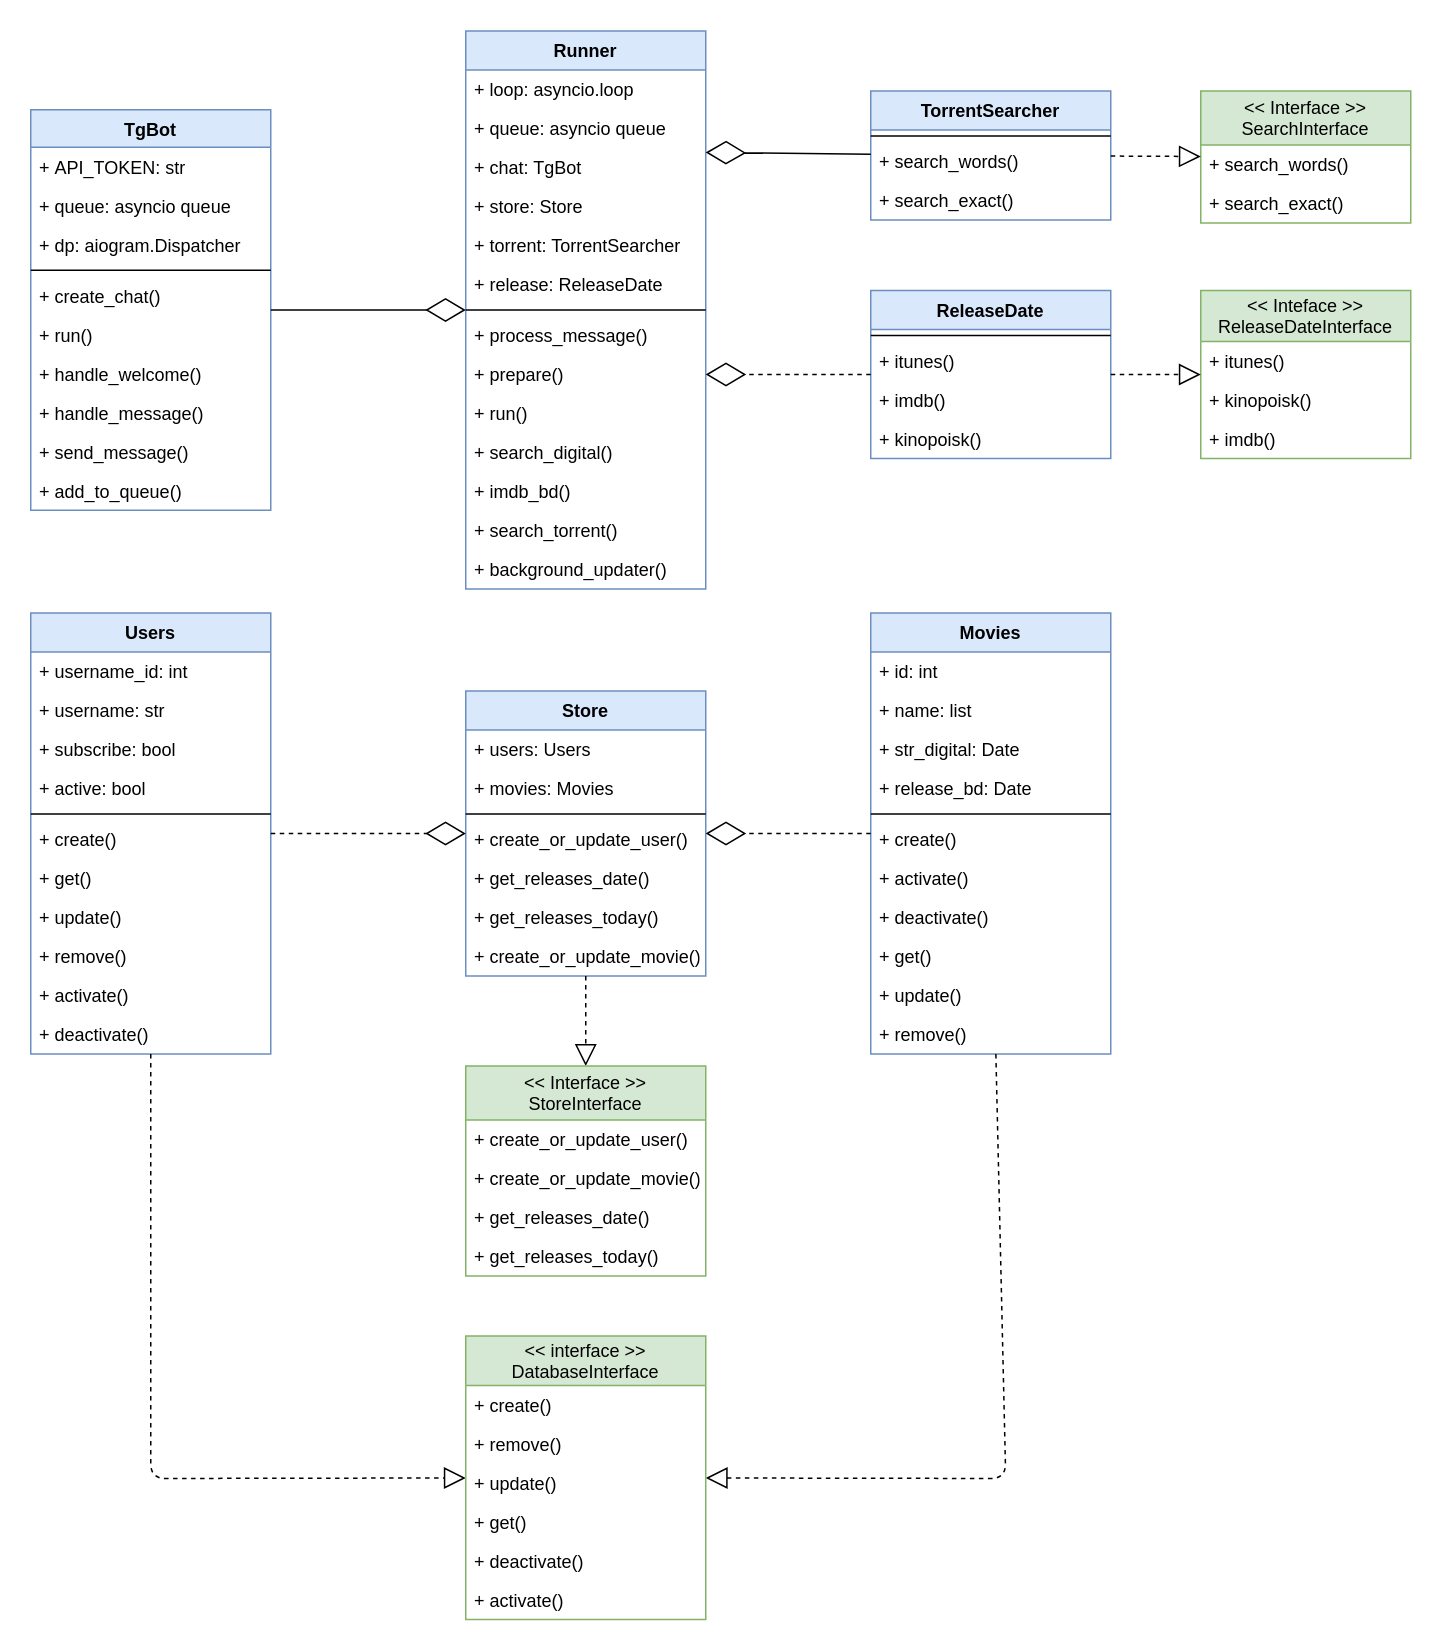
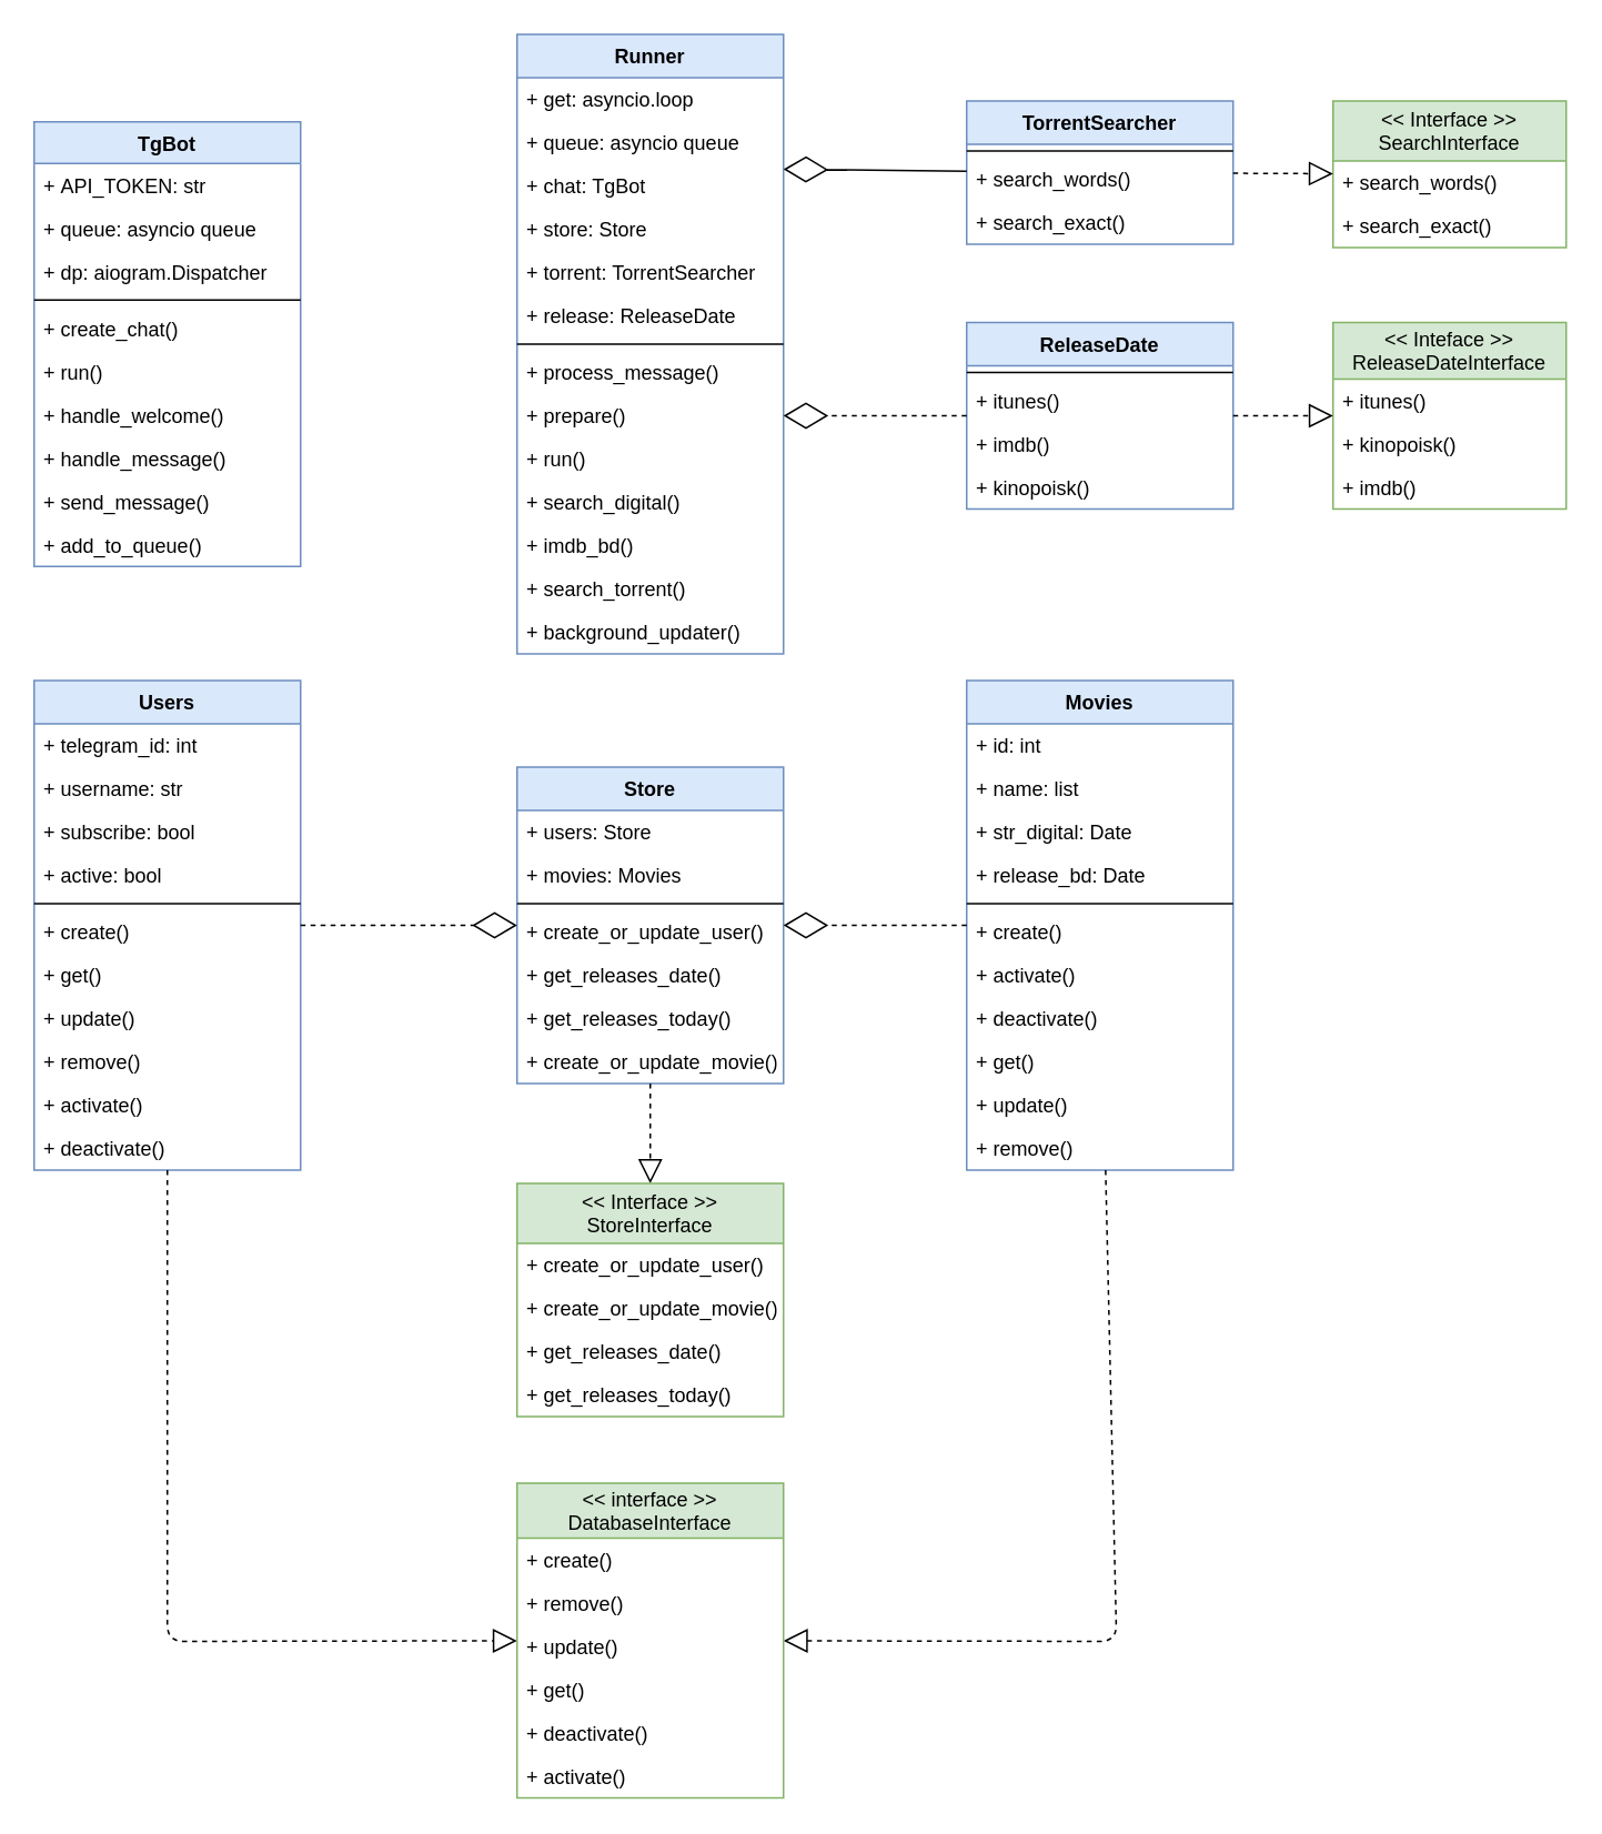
- <mxCell id="3" value="+ loop: asyncio.loop" style="text;strokeColor=none;fillColor=none;align=left;verticalAlign=top;spacingLeft=4;spacingRight=4;overflow=hidden;rotatable=0;points=[[0,0.5],[1,0.5]];portConstraint=eastwest;dashed=1;dashPattern=1 4;" parent="2" vertex="1"><mxGeometry y="26" width="160" height="26" as="geometry" /></mxCell>
+ <mxCell id="3" value="+ get: asyncio.loop" style="text;strokeColor=none;fillColor=none;align=left;verticalAlign=top;spacingLeft=4;spacingRight=4;overflow=hidden;rotatable=0;points=[[0,0.5],[1,0.5]];portConstraint=eastwest;dashed=1;dashPattern=1 4;" parent="2" vertex="1"><mxGeometry y="26" width="160" height="26" as="geometry" /></mxCell>
- <mxCell id="66" value="" style="endArrow=diamondThin;endFill=0;endSize=24;html=1;" parent="1" source="17" target="2" edge="1"><mxGeometry width="160" relative="1" as="geometry"><mxPoint x="180" y="390" as="sourcePoint" /><mxPoint x="450" y="60" as="targetPoint" /></mxGeometry></mxCell>
- <mxCell id="41" value="+ username_id: int" style="text;strokeColor=none;fillColor=none;align=left;verticalAlign=top;spacingLeft=4;spacingRight=4;overflow=hidden;rotatable=0;points=[[0,0.5],[1,0.5]];portConstraint=eastwest;" parent="40" vertex="1"><mxGeometry y="26" width="160" height="26" as="geometry" /></mxCell>
+ <mxCell id="41" value="+ telegram_id: int" style="text;strokeColor=none;fillColor=none;align=left;verticalAlign=top;spacingLeft=4;spacingRight=4;overflow=hidden;rotatable=0;points=[[0,0.5],[1,0.5]];portConstraint=eastwest;" parent="40" vertex="1"><mxGeometry y="26" width="160" height="26" as="geometry" /></mxCell>
- <mxCell id="33" value="+ users: Users" style="text;strokeColor=none;fillColor=none;align=left;verticalAlign=top;spacingLeft=4;spacingRight=4;overflow=hidden;rotatable=0;points=[[0,0.5],[1,0.5]];portConstraint=eastwest;" parent="32" vertex="1"><mxGeometry y="26" width="160" height="26" as="geometry" /></mxCell>
+ <mxCell id="33" value="+ users: Store" style="text;strokeColor=none;fillColor=none;align=left;verticalAlign=top;spacingLeft=4;spacingRight=4;overflow=hidden;rotatable=0;points=[[0,0.5],[1,0.5]];portConstraint=eastwest;" parent="32" vertex="1"><mxGeometry y="26" width="160" height="26" as="geometry" /></mxCell>
